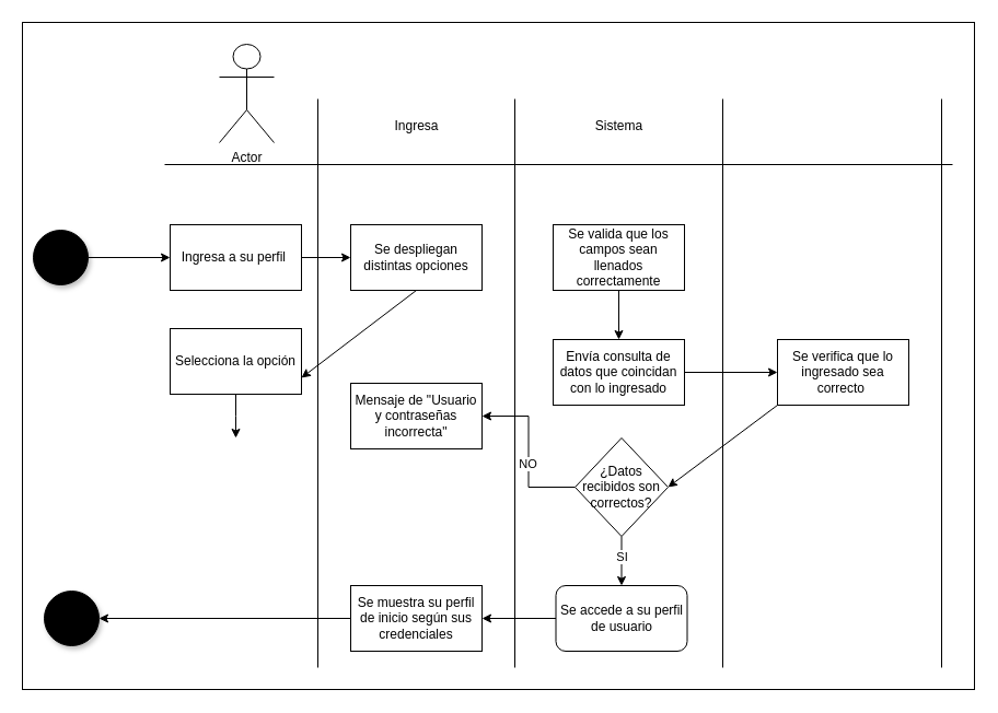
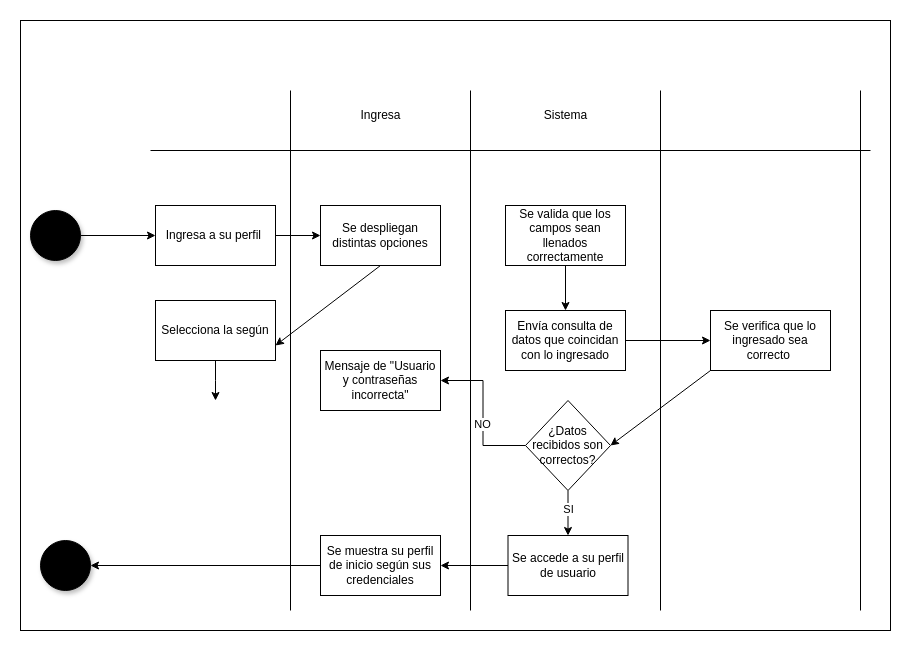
- <mxCell id="8" value="Actor" style="shape=umlActor;verticalLabelPosition=bottom;verticalAlign=top;html=1;outlineConnect=0;" vertex="1" parent="1"><mxGeometry x="200" y="40" width="50" height="90" as="geometry" /></mxCell>
- <mxCell id="35" value="Selecciona la opción" style="rounded=0;whiteSpace=wrap;html=1;" vertex="1" parent="1"><mxGeometry x="155" y="300" width="120" height="60" as="geometry" /></mxCell>
+ <mxCell id="35" value="Selecciona la según" style="rounded=0;whiteSpace=wrap;html=1;" vertex="1" parent="1"><mxGeometry x="155" y="300" width="120" height="60" as="geometry" /></mxCell>
- <mxCell id="25" value="Se accede a su perfil de usuario" style="whiteSpace=wrap;html=1;rounded=1;" vertex="1" parent="1"><mxGeometry x="507.5" y="535" width="120" height="60" as="geometry" /></mxCell>
+ <mxCell id="25" value="Se accede a su perfil de usuario" style="rounded=0;whiteSpace=wrap;html=1;" vertex="1" parent="1"><mxGeometry x="507.5" y="535" width="120" height="60" as="geometry" /></mxCell>
